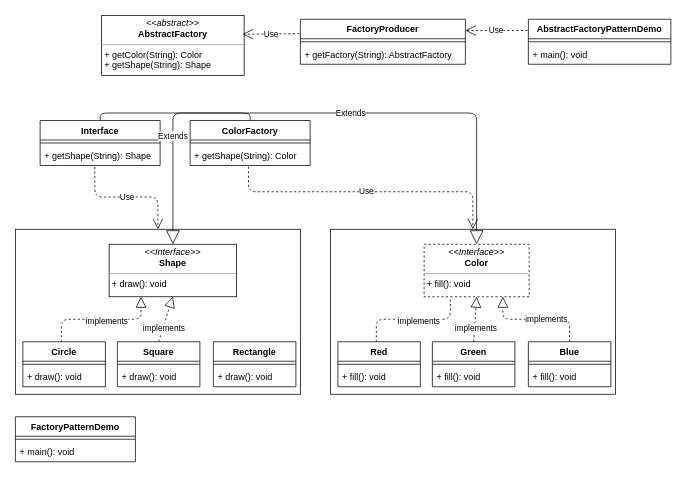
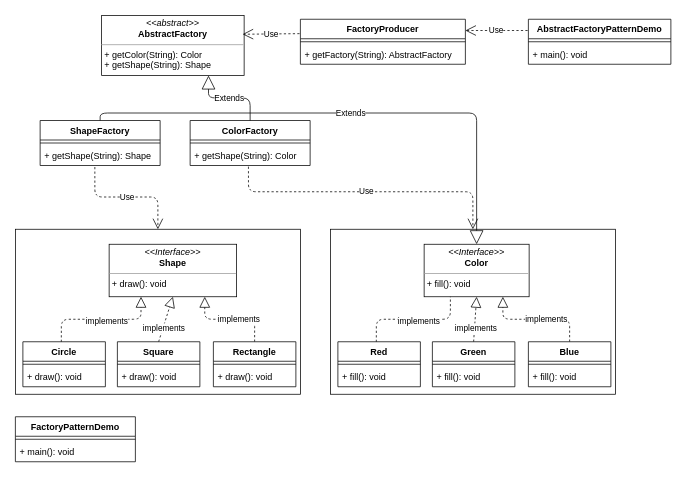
- <mxCell id="19" value="Interface" style="swimlane;fontStyle=1;align=center;verticalAlign=top;childLayout=stackLayout;horizontal=1;startSize=26;horizontalStack=0;resizeParent=1;resizeParentMax=0;resizeLast=0;collapsible=1;marginBottom=0;" parent="1" vertex="1"><mxGeometry x="53" y="160" width="160" height="60" as="geometry"><mxRectangle x="180" y="520" width="70" height="26" as="alternateBounds" /></mxGeometry></mxCell>
+ <mxCell id="19" value="ShapeFactory" style="swimlane;fontStyle=1;align=center;verticalAlign=top;childLayout=stackLayout;horizontal=1;startSize=26;horizontalStack=0;resizeParent=1;resizeParentMax=0;resizeLast=0;collapsible=1;marginBottom=0;" parent="1" vertex="1"><mxGeometry x="53" y="160" width="160" height="60" as="geometry"><mxRectangle x="180" y="520" width="70" height="26" as="alternateBounds" /></mxGeometry></mxCell>
- <mxCell id="47" value="Extends" style="endArrow=block;endSize=16;endFill=0;html=1;exitX=0.5;exitY=0;exitDx=0;exitDy=0;edgeStyle=orthogonalEdgeStyle;" edge="1" parent="1" source="42" target="3"><mxGeometry width="160" relative="1" as="geometry"><mxPoint x="325" y="140" as="sourcePoint" /><mxPoint x="485" y="140" as="targetPoint" /></mxGeometry></mxCell>
+ <mxCell id="47" value="Extends" style="endArrow=block;endSize=16;endFill=0;html=1;entryX=0.75;entryY=1;entryDx=0;entryDy=0;exitX=0.5;exitY=0;exitDx=0;exitDy=0;edgeStyle=orthogonalEdgeStyle;" edge="1" parent="1" source="42" target="45"><mxGeometry width="160" relative="1" as="geometry"><mxPoint x="325" y="140" as="sourcePoint" /><mxPoint x="485" y="140" as="targetPoint" /></mxGeometry></mxCell>
- <mxCell id="26" value="&lt;p style=&quot;margin: 0px ; margin-top: 4px ; text-align: center&quot;&gt;&lt;i&gt;&amp;lt;&amp;lt;Interface&amp;gt;&amp;gt;&lt;/i&gt;&lt;br&gt;&lt;b&gt;Color&lt;/b&gt;&lt;/p&gt;&lt;hr size=&quot;1&quot;&gt;&lt;p style=&quot;margin: 0px ; margin-left: 4px&quot;&gt;+ fill(): void&lt;/p&gt;" style="verticalAlign=top;align=left;overflow=fill;fontSize=12;fontFamily=Helvetica;html=1;dashed=1;" vertex="1" parent="1"><mxGeometry x="565" y="325" width="140" height="70" as="geometry" /></mxCell>
+ <mxCell id="26" value="&lt;p style=&quot;margin: 0px ; margin-top: 4px ; text-align: center&quot;&gt;&lt;i&gt;&amp;lt;&amp;lt;Interface&amp;gt;&amp;gt;&lt;/i&gt;&lt;br&gt;&lt;b&gt;Color&lt;/b&gt;&lt;/p&gt;&lt;hr size=&quot;1&quot;&gt;&lt;p style=&quot;margin: 0px ; margin-left: 4px&quot;&gt;+ fill(): void&lt;/p&gt;" style="verticalAlign=top;align=left;overflow=fill;fontSize=12;fontFamily=Helvetica;html=1;" vertex="1" parent="1"><mxGeometry x="565" y="325" width="140" height="70" as="geometry" /></mxCell>
+ <mxCell id="8" value="" style="endArrow=block;dashed=1;endFill=0;endSize=12;html=1;entryX=0.75;entryY=1;entryDx=0;entryDy=0;exitX=0.5;exitY=0;exitDx=0;exitDy=0;edgeStyle=orthogonalEdgeStyle;" parent="1" source="16" target="3" edge="1"><mxGeometry width="160" relative="1" as="geometry"><mxPoint x="360" y="445" as="sourcePoint" /><mxPoint x="570" y="475" as="targetPoint" /></mxGeometry></mxCell>
+ <mxCell id="9" value="implements" style="edgeLabel;html=1;align=center;verticalAlign=middle;resizable=0;points=[];" parent="8" vertex="1" connectable="0"><mxGeometry x="-0.173" y="-1" relative="1" as="geometry"><mxPoint as="offset" /></mxGeometry></mxCell>
